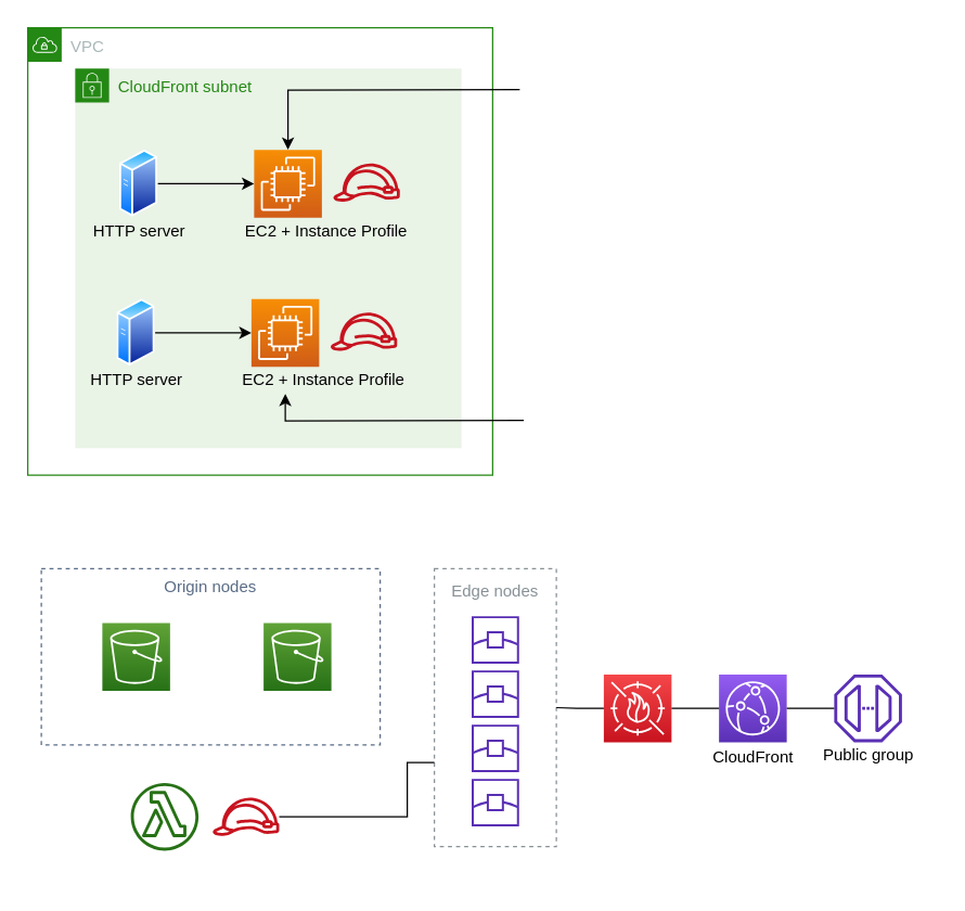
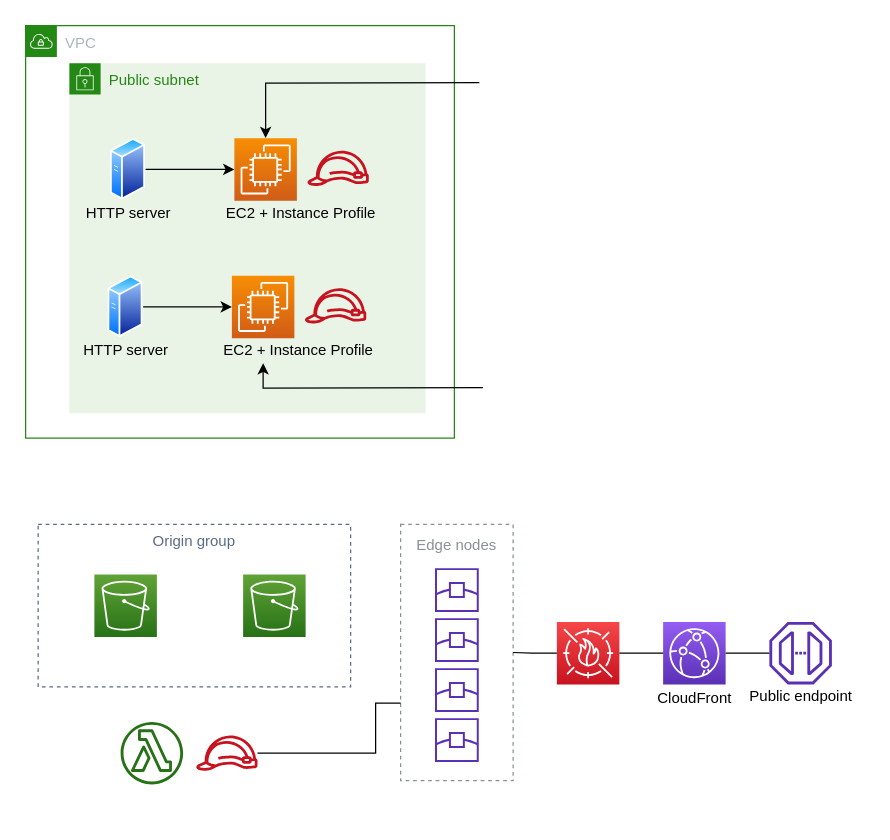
- <mxCell id="31" value="CloudFront subnet" style="points=[[0,0],[0.25,0],[0.5,0],[0.75,0],[1,0],[1,0.25],[1,0.5],[1,0.75],[1,1],[0.75,1],[0.5,1],[0.25,1],[0,1],[0,0.75],[0,0.5],[0,0.25]];outlineConnect=0;gradientColor=none;html=1;whiteSpace=wrap;fontSize=12;fontStyle=0;shape=mxgraph.aws4.group;grIcon=mxgraph.aws4.group_security_group;grStroke=0;strokeColor=#248814;fillColor=#E9F3E6;verticalAlign=top;align=left;spacingLeft=30;fontColor=#248814;dashed=0;" vertex="1" parent="1"><mxGeometry x="55" y="50" width="285" height="280" as="geometry" /></mxCell>
+ <mxCell id="31" value="Public subnet" style="points=[[0,0],[0.25,0],[0.5,0],[0.75,0],[1,0],[1,0.25],[1,0.5],[1,0.75],[1,1],[0.75,1],[0.5,1],[0.25,1],[0,1],[0,0.75],[0,0.5],[0,0.25]];outlineConnect=0;gradientColor=none;html=1;whiteSpace=wrap;fontSize=12;fontStyle=0;shape=mxgraph.aws4.group;grIcon=mxgraph.aws4.group_security_group;grStroke=0;strokeColor=#248814;fillColor=#E9F3E6;verticalAlign=top;align=left;spacingLeft=30;fontColor=#248814;dashed=0;" vertex="1" parent="1"><mxGeometry x="55" y="50" width="285" height="280" as="geometry" /></mxCell>
- <mxCell id="7" value="Origin nodes" style="fillColor=none;strokeColor=#5A6C86;dashed=1;verticalAlign=top;fontStyle=0;fontColor=#5A6C86;" parent="6" vertex="1"><mxGeometry width="250" height="130" as="geometry" /></mxCell>
+ <mxCell id="7" value="Origin group" style="fillColor=none;strokeColor=#5A6C86;dashed=1;verticalAlign=top;fontStyle=0;fontColor=#5A6C86;" parent="6" vertex="1"><mxGeometry width="250" height="130" as="geometry" /></mxCell>
- <mxCell id="26" value="Public group" style="text;html=1;align=center;verticalAlign=middle;resizable=0;points=[];autosize=1;" parent="24" vertex="1"><mxGeometry y="50" width="100" height="20" as="geometry" /></mxCell>
+ <mxCell id="26" value="Public endpoint" style="text;html=1;align=center;verticalAlign=middle;resizable=0;points=[];autosize=1;" parent="24" vertex="1"><mxGeometry y="50" width="100" height="20" as="geometry" /></mxCell>
